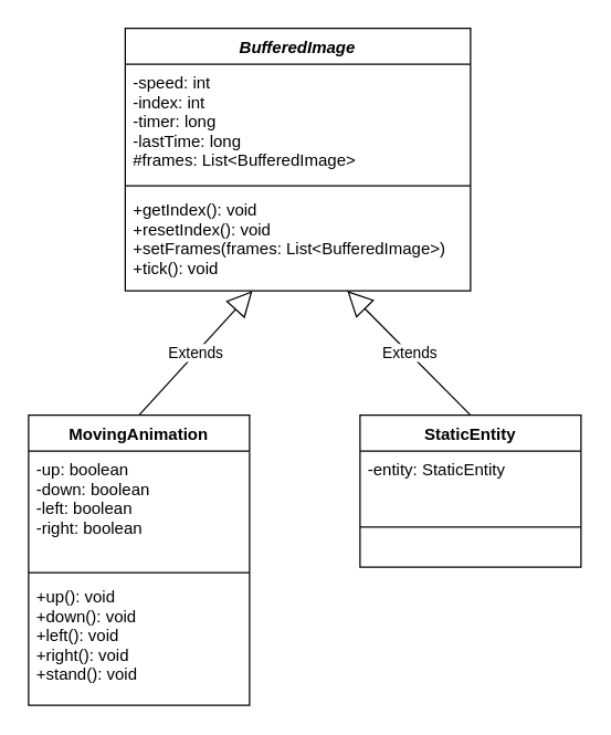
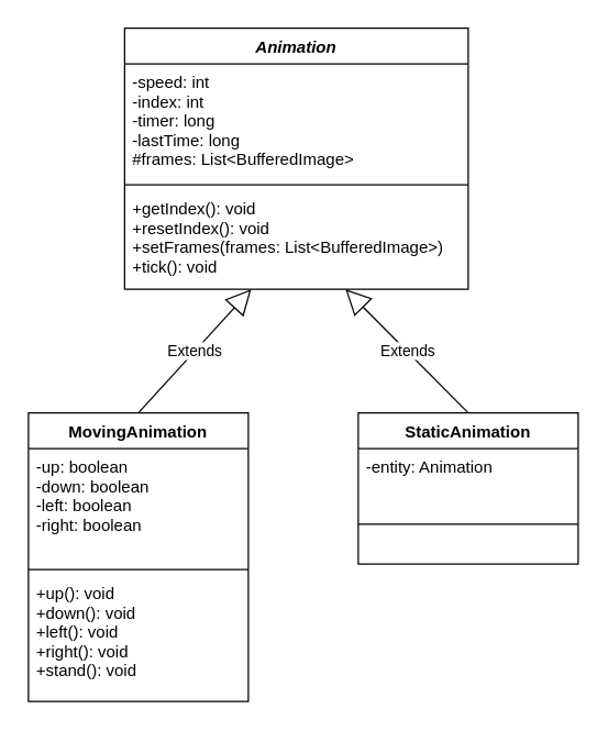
- <mxCell id="2" value="BufferedImage" style="swimlane;fontStyle=3;align=center;verticalAlign=top;childLayout=stackLayout;horizontal=1;startSize=26;horizontalStack=0;resizeParent=1;resizeParentMax=0;resizeLast=0;collapsible=1;marginBottom=0;" parent="1" vertex="1"><mxGeometry x="90" y="20" width="250" height="190" as="geometry" /></mxCell>
+ <mxCell id="2" value="Animation" style="swimlane;fontStyle=3;align=center;verticalAlign=top;childLayout=stackLayout;horizontal=1;startSize=26;horizontalStack=0;resizeParent=1;resizeParentMax=0;resizeLast=0;collapsible=1;marginBottom=0;" parent="1" vertex="1"><mxGeometry x="90" y="20" width="250" height="190" as="geometry" /></mxCell>
- <mxCell id="11" value="StaticEntity" style="swimlane;fontStyle=1;align=center;verticalAlign=top;childLayout=stackLayout;horizontal=1;startSize=26;horizontalStack=0;resizeParent=1;resizeParentMax=0;resizeLast=0;collapsible=1;marginBottom=0;" parent="1" vertex="1"><mxGeometry x="260" y="300" width="160" height="110" as="geometry" /></mxCell>
+ <mxCell id="11" value="StaticAnimation" style="swimlane;fontStyle=1;align=center;verticalAlign=top;childLayout=stackLayout;horizontal=1;startSize=26;horizontalStack=0;resizeParent=1;resizeParentMax=0;resizeLast=0;collapsible=1;marginBottom=0;" parent="1" vertex="1"><mxGeometry x="260" y="300" width="160" height="110" as="geometry" /></mxCell>
- <mxCell id="13" value="-entity: StaticEntity" style="text;strokeColor=none;fillColor=none;align=left;verticalAlign=top;spacingLeft=4;spacingRight=4;overflow=hidden;rotatable=0;points=[[0,0.5],[1,0.5]];portConstraint=eastwest;" parent="11" vertex="1"><mxGeometry y="26" width="160" height="26" as="geometry" /></mxCell>
+ <mxCell id="13" value="-entity: Animation" style="text;strokeColor=none;fillColor=none;align=left;verticalAlign=top;spacingLeft=4;spacingRight=4;overflow=hidden;rotatable=0;points=[[0,0.5],[1,0.5]];portConstraint=eastwest;" parent="11" vertex="1"><mxGeometry y="26" width="160" height="26" as="geometry" /></mxCell>
